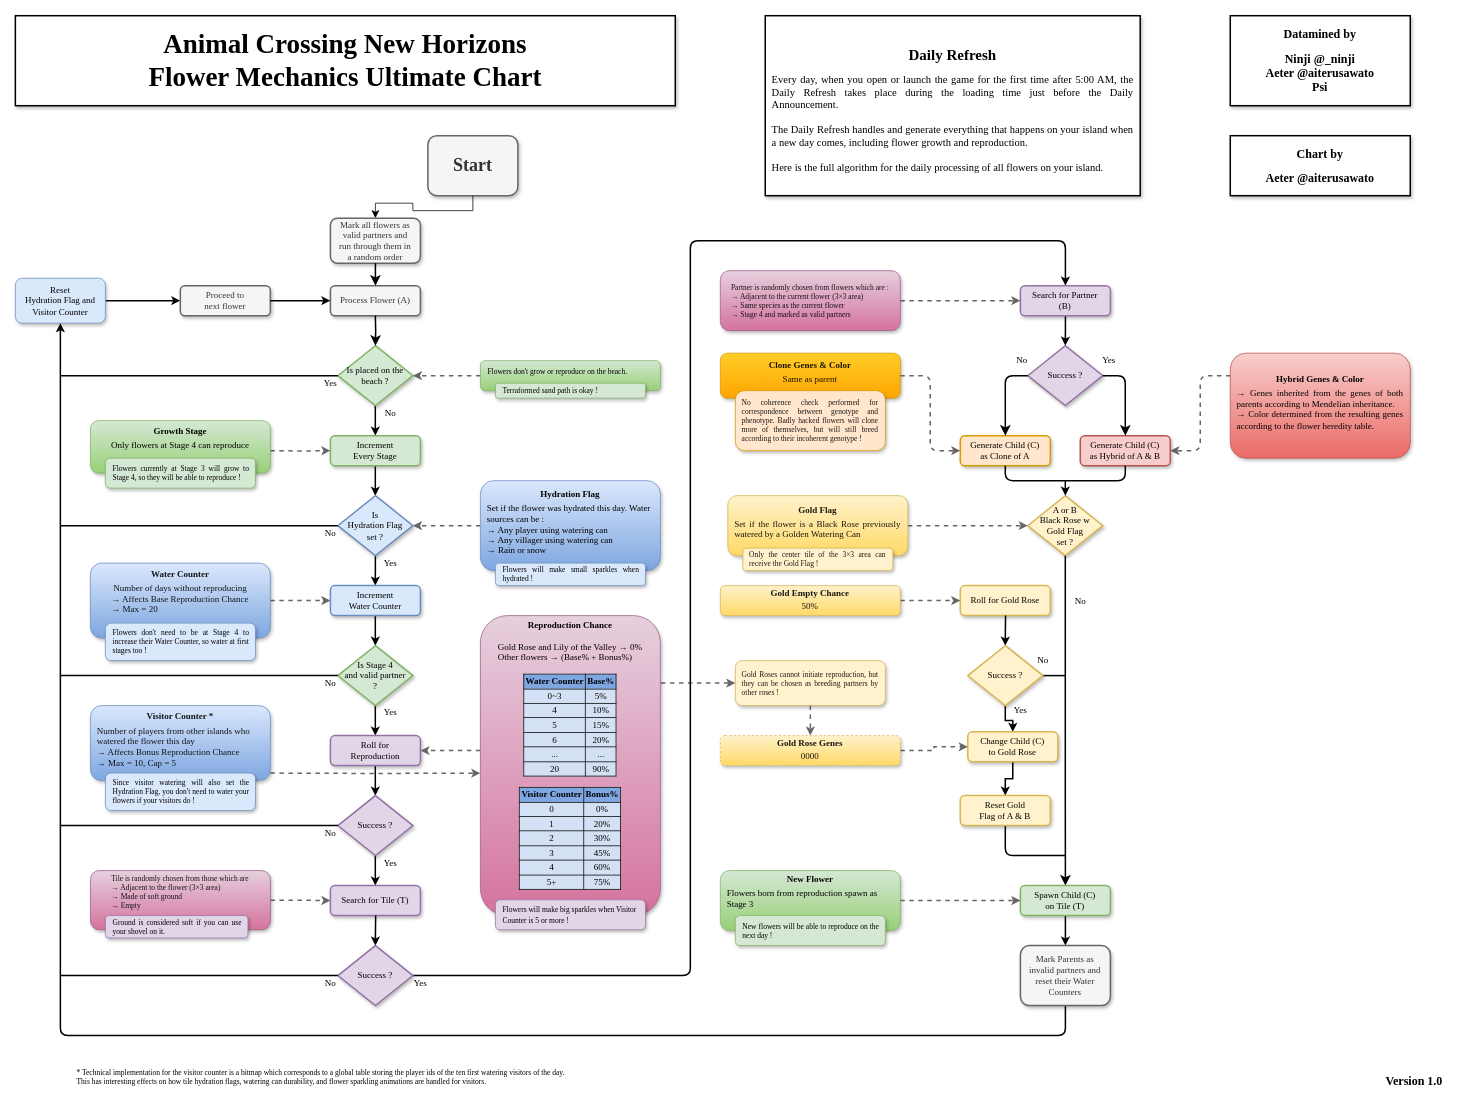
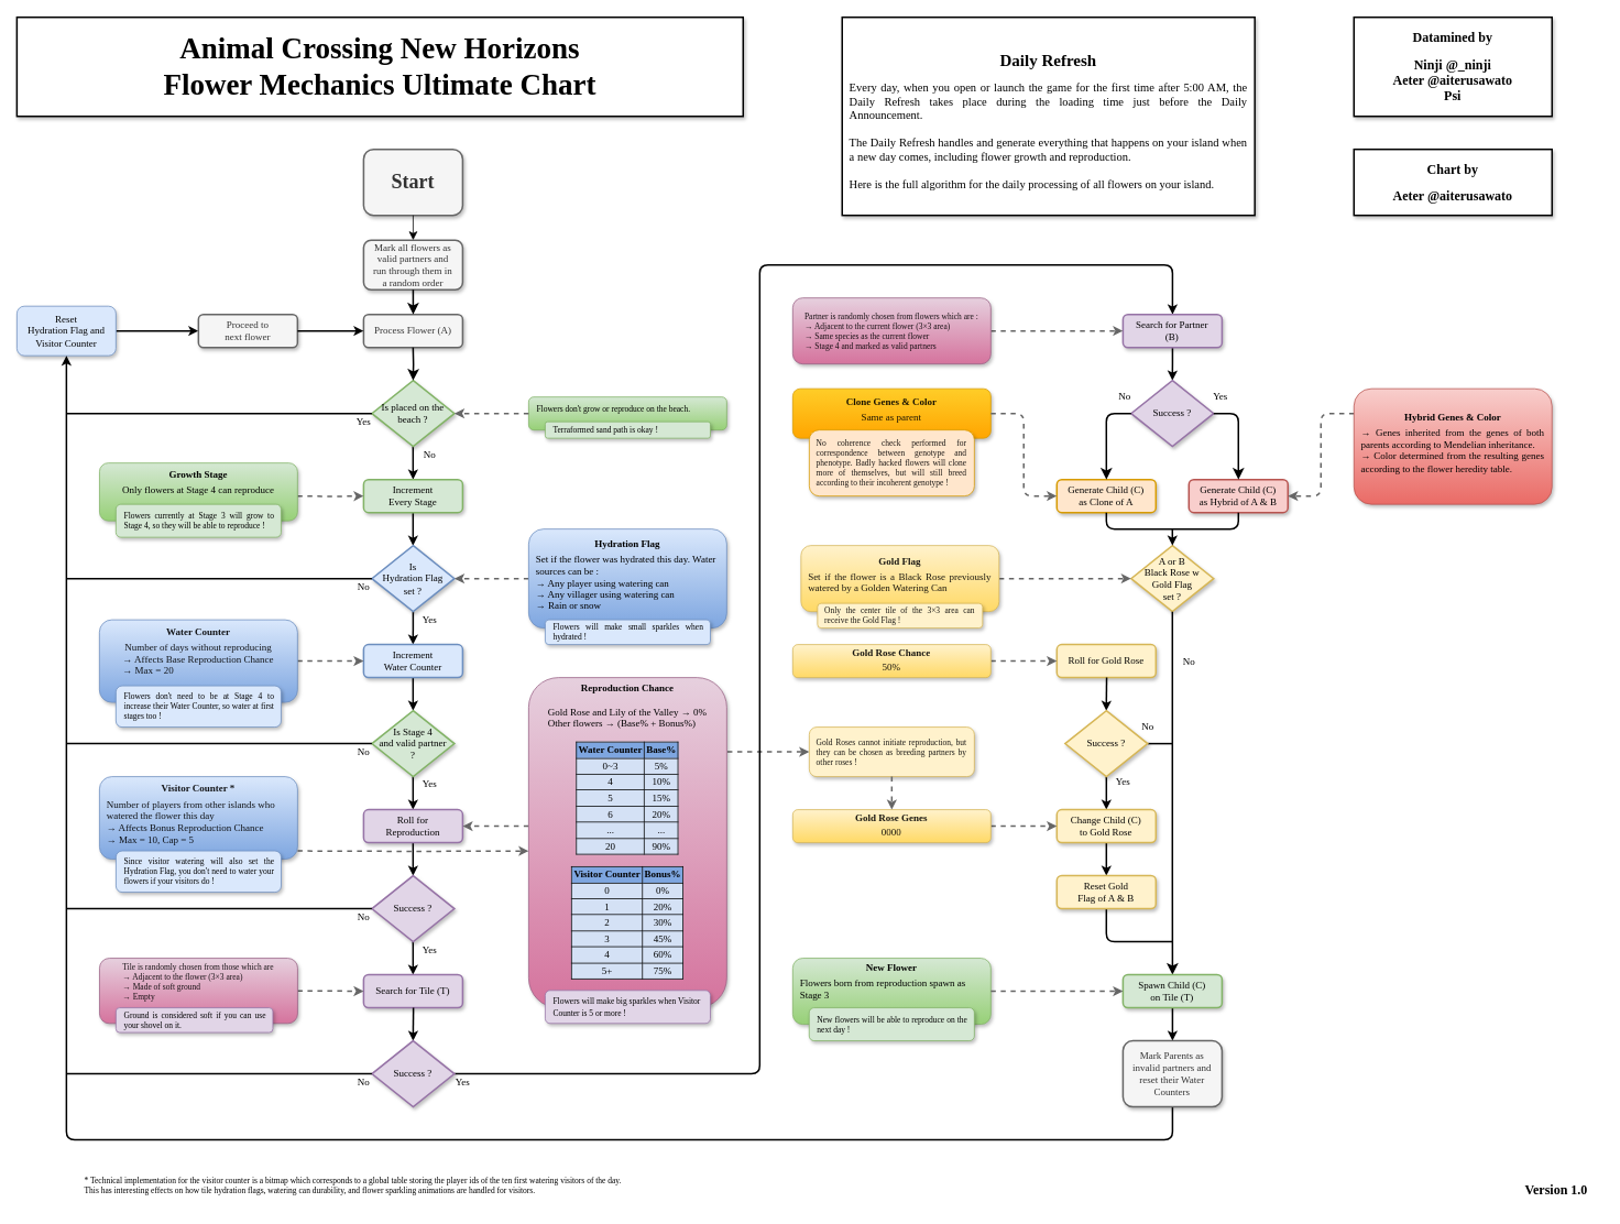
- <mxCell id="22" value="&lt;h1&gt;Start&lt;/h1&gt;" style="rounded=1;whiteSpace=wrap;html=1;fontSize=12;glass=0;strokeWidth=2;shadow=1;fontFamily=Tahoma;align=center;spacingTop=0;fillColor=#f5f5f5;strokeColor=#666666;fontColor=#333333;spacing=10;" vertex="1" parent="1"><mxGeometry x="570.14" y="180" width="120" height="80" as="geometry" /></mxCell>
+ <mxCell id="22" value="&lt;h1&gt;Start&lt;/h1&gt;" style="rounded=1;whiteSpace=wrap;html=1;fontSize=12;glass=0;strokeWidth=2;shadow=1;fontFamily=Tahoma;align=center;spacingTop=0;fillColor=#f5f5f5;strokeColor=#666666;fontColor=#333333;spacing=10;" vertex="1" parent="1"><mxGeometry x="440.14" y="180" width="120" height="80" as="geometry" /></mxCell>
- <mxCell id="82" value="&lt;p style=&quot;line-height: 100%&quot;&gt;&lt;/p&gt;&lt;div style=&quot;font-size: 12px&quot;&gt;&lt;b style=&quot;line-height: 120%&quot;&gt;&lt;font style=&quot;font-size: 12px ; line-height: 120%&quot;&gt;Gold Empty Chance&lt;/font&gt;&lt;/b&gt;&lt;/div&gt;&lt;div style=&quot;line-height: 170% ; font-size: 12px&quot;&gt;&lt;font style=&quot;font-size: 12px ; line-height: 120%&quot;&gt;50%&lt;/font&gt;&lt;/div&gt;&lt;p&gt;&lt;/p&gt;" style="rounded=1;whiteSpace=wrap;html=1;fontSize=10;glass=0;strokeWidth=1;shadow=1;fontFamily=Tahoma;align=center;spacingTop=0;spacing=10;gradientColor=#ffd966;fillColor=#fff2cc;strokeColor=#d6b656;textOpacity=90;" vertex="1" parent="1"><mxGeometry x="960.14" y="780" width="240" height="40" as="geometry" /></mxCell>
+ <mxCell id="82" value="&lt;p style=&quot;line-height: 100%&quot;&gt;&lt;/p&gt;&lt;div style=&quot;font-size: 12px&quot;&gt;&lt;b style=&quot;line-height: 120%&quot;&gt;&lt;font style=&quot;font-size: 12px ; line-height: 120%&quot;&gt;Gold Rose Chance&lt;/font&gt;&lt;/b&gt;&lt;/div&gt;&lt;div style=&quot;line-height: 170% ; font-size: 12px&quot;&gt;&lt;font style=&quot;font-size: 12px ; line-height: 120%&quot;&gt;50%&lt;/font&gt;&lt;/div&gt;&lt;p&gt;&lt;/p&gt;" style="rounded=1;whiteSpace=wrap;html=1;fontSize=10;glass=0;strokeWidth=1;shadow=1;fontFamily=Tahoma;align=center;spacingTop=0;spacing=10;gradientColor=#ffd966;fillColor=#fff2cc;strokeColor=#d6b656;textOpacity=90;" vertex="1" parent="1"><mxGeometry x="960.14" y="780" width="240" height="40" as="geometry" /></mxCell>
- <mxCell id="48" value="Change Child (C)&lt;br&gt;to Gold Rose" style="rounded=1;whiteSpace=wrap;html=1;fontSize=12;glass=0;strokeWidth=2;shadow=1;fillColor=#fff2cc;strokeColor=#d6b656;fontFamily=Tahoma;align=center;spacingTop=0;spacing=10;" vertex="1" parent="1"><mxGeometry x="1290.14" y="975" width="120" height="40" as="geometry" /></mxCell>
+ <mxCell id="48" value="Change Child (C)&lt;br&gt;to Gold Rose" style="rounded=1;whiteSpace=wrap;html=1;fontSize=12;glass=0;strokeWidth=2;shadow=1;fillColor=#fff2cc;strokeColor=#d6b656;fontFamily=Tahoma;align=center;spacingTop=0;spacing=10;" vertex="1" parent="1"><mxGeometry x="1280.14" y="980" width="120" height="40" as="geometry" /></mxCell>
- <mxCell id="84" value="&lt;p style=&quot;line-height: 100%&quot;&gt;&lt;/p&gt;&lt;div style=&quot;font-size: 12px&quot;&gt;&lt;b style=&quot;line-height: 120%&quot;&gt;&lt;font style=&quot;font-size: 12px&quot;&gt;Gold Rose Genes&lt;/font&gt;&lt;/b&gt;&lt;/div&gt;&lt;div style=&quot;line-height: 170% ; font-size: 12px&quot;&gt;&lt;font face=&quot;Lucida Console&quot; style=&quot;line-height: 120%&quot;&gt;0000&lt;/font&gt;&lt;/div&gt;&lt;p&gt;&lt;/p&gt;" style="rounded=1;whiteSpace=wrap;html=1;fontSize=10;glass=0;strokeWidth=1;shadow=1;fontFamily=Tahoma;align=center;spacingTop=0;spacing=10;gradientColor=#ffd966;fillColor=#fff2cc;strokeColor=#d6b656;textOpacity=90;dashed=1;" vertex="1" parent="1"><mxGeometry x="960.14" y="980" width="240" height="40" as="geometry" /></mxCell>
+ <mxCell id="84" value="&lt;p style=&quot;line-height: 100%&quot;&gt;&lt;/p&gt;&lt;div style=&quot;font-size: 12px&quot;&gt;&lt;b style=&quot;line-height: 120%&quot;&gt;&lt;font style=&quot;font-size: 12px&quot;&gt;Gold Rose Genes&lt;/font&gt;&lt;/b&gt;&lt;/div&gt;&lt;div style=&quot;line-height: 170% ; font-size: 12px&quot;&gt;&lt;font face=&quot;Lucida Console&quot; style=&quot;line-height: 120%&quot;&gt;0000&lt;/font&gt;&lt;/div&gt;&lt;p&gt;&lt;/p&gt;" style="rounded=1;whiteSpace=wrap;html=1;fontSize=10;glass=0;strokeWidth=1;shadow=1;fontFamily=Tahoma;align=center;spacingTop=0;spacing=10;gradientColor=#ffd966;fillColor=#fff2cc;strokeColor=#d6b656;textOpacity=90;" vertex="1" parent="1"><mxGeometry x="960.14" y="980" width="240" height="40" as="geometry" /></mxCell>
